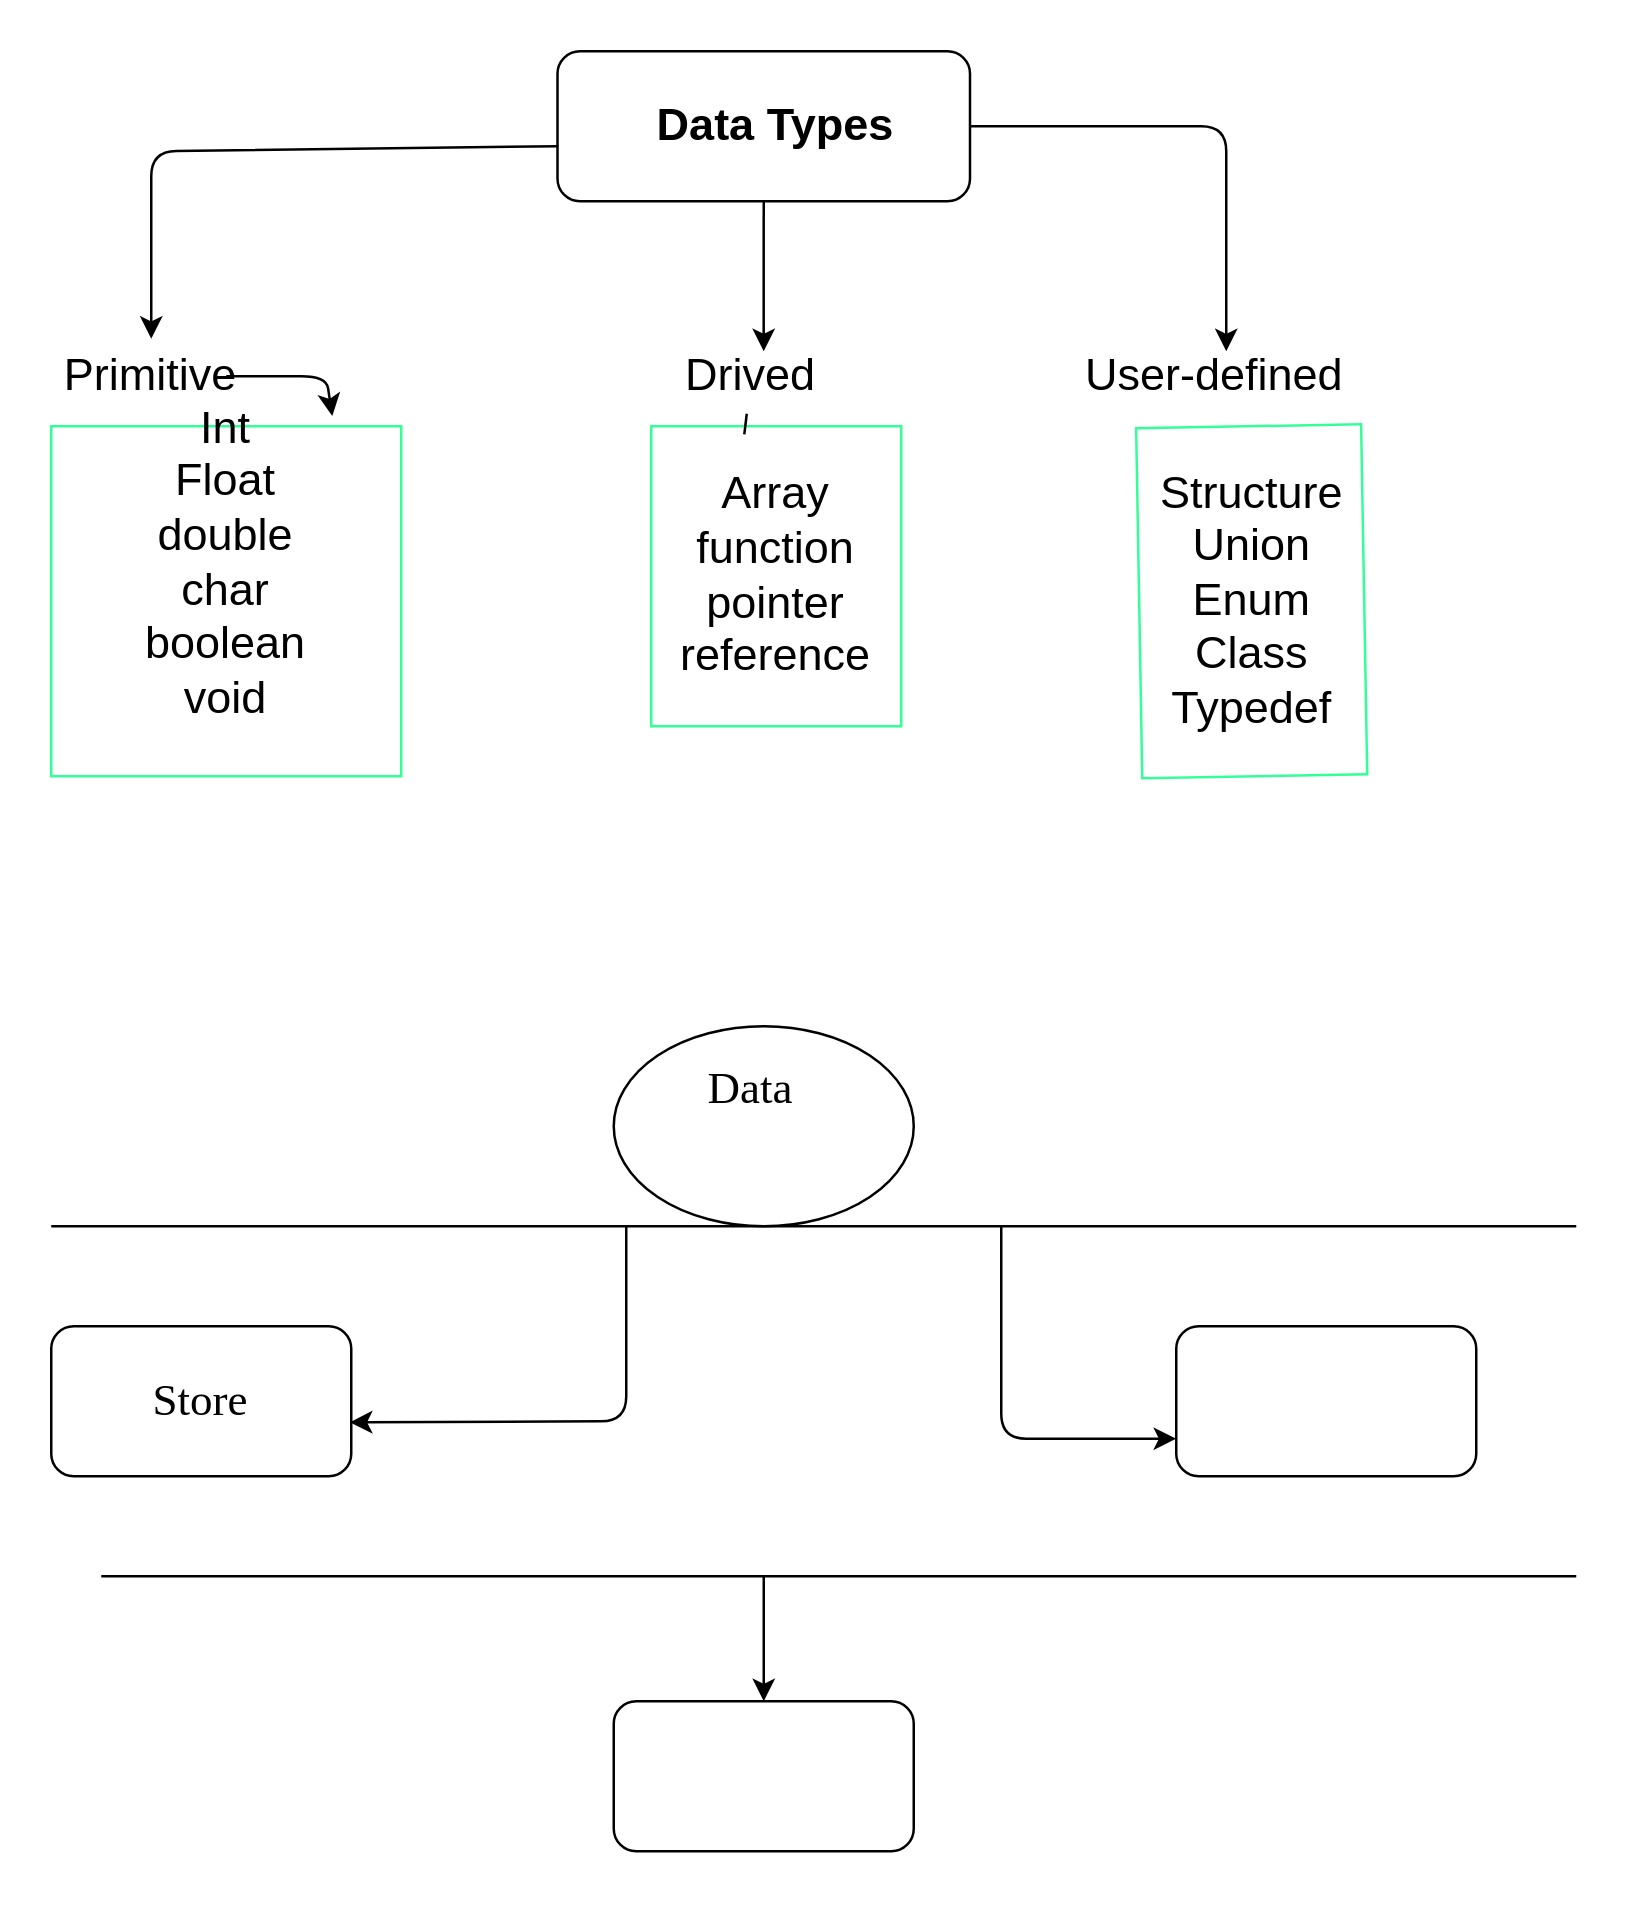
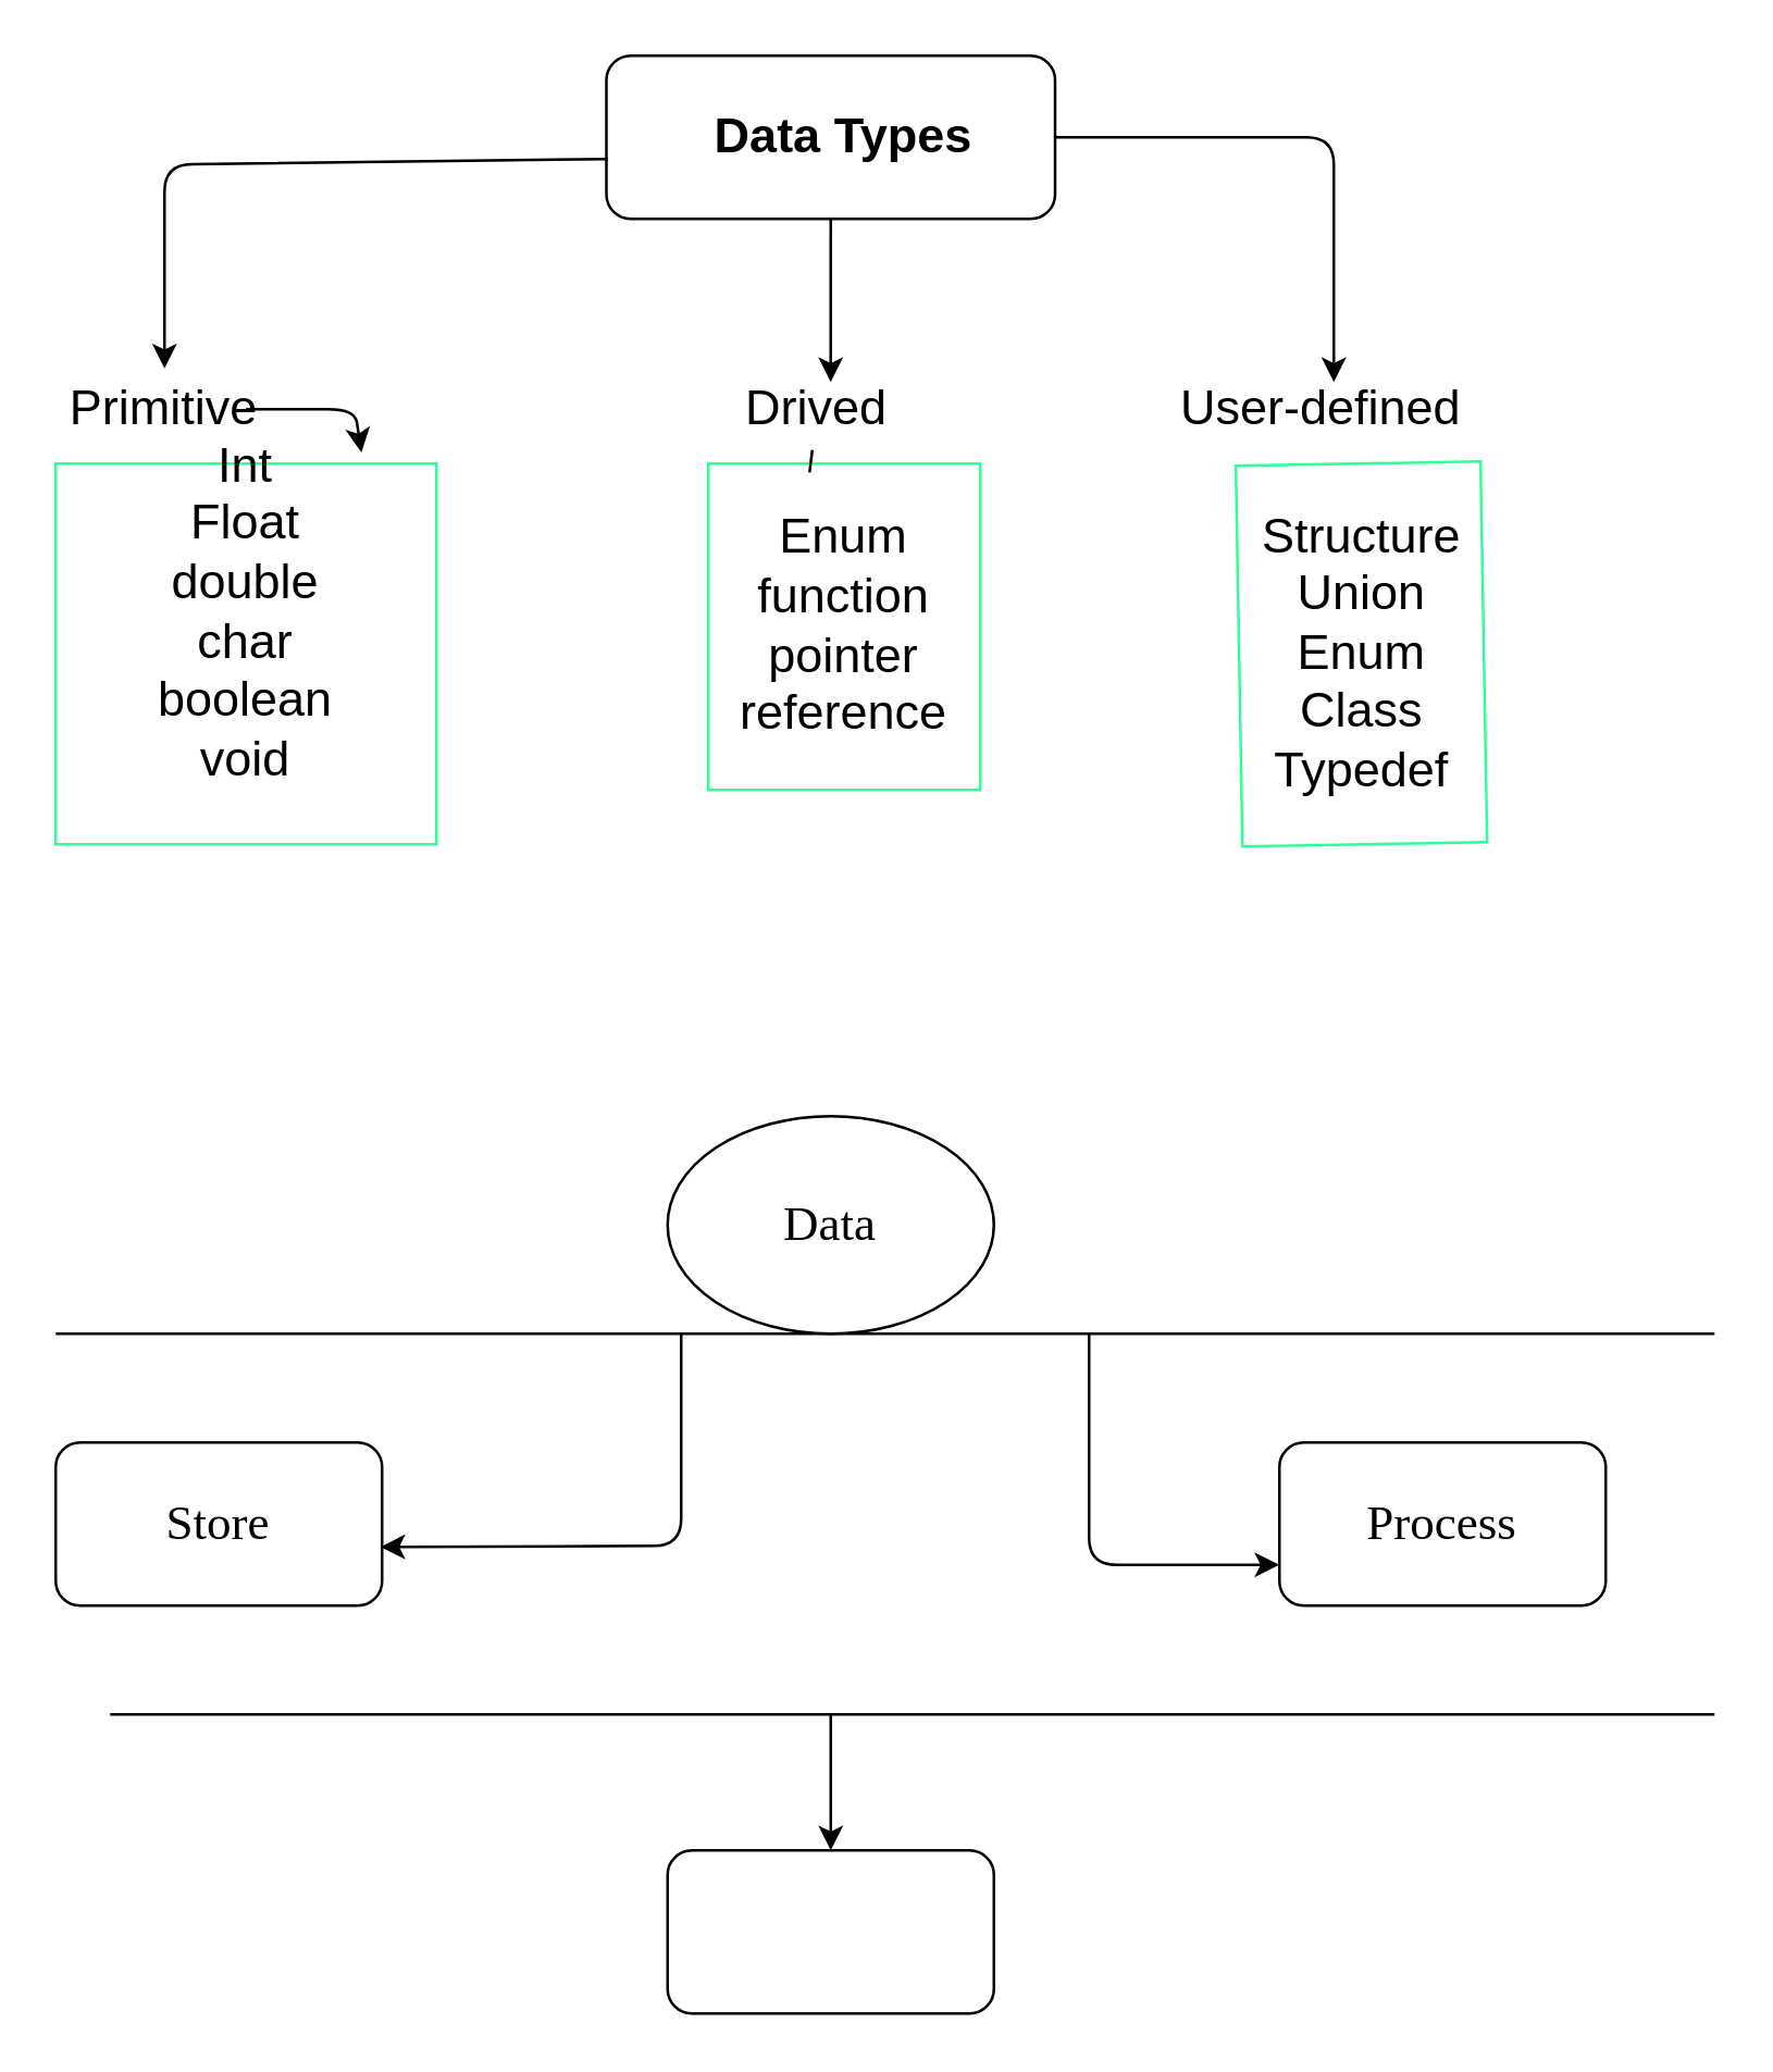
- <mxCell id="15" value="Array&lt;br&gt;function&lt;br&gt;pointer&lt;br&gt;reference" style="text;strokeColor=none;align=center;fillColor=none;html=1;verticalAlign=middle;whiteSpace=wrap;rounded=0;shadow=0;fontSize=18;" parent="1" vertex="1"><mxGeometry x="265" y="175" width="90" height="110" as="geometry" /></mxCell>
+ <mxCell id="15" value="Enum&lt;br&gt;function&lt;br&gt;pointer&lt;br&gt;reference" style="text;strokeColor=none;align=center;fillColor=none;html=1;verticalAlign=middle;whiteSpace=wrap;rounded=0;shadow=0;fontSize=18;" parent="1" vertex="1"><mxGeometry x="265" y="175" width="90" height="110" as="geometry" /></mxCell>
- <mxCell id="20" value="&lt;font face=&quot;Comic Sans MS&quot; style=&quot;font-size: 18px;&quot;&gt;Data&lt;/font&gt;" style="text;strokeColor=none;align=center;fillColor=none;html=1;verticalAlign=middle;whiteSpace=wrap;rounded=0;" vertex="1" parent="1"><mxGeometry x="270" y="420" width="60" height="30" as="geometry" /></mxCell>
+ <mxCell id="20" value="&lt;font face=&quot;Comic Sans MS&quot; style=&quot;font-size: 18px;&quot;&gt;Data&lt;/font&gt;" style="text;strokeColor=none;align=center;fillColor=none;html=1;verticalAlign=middle;whiteSpace=wrap;rounded=0;" vertex="1" parent="1"><mxGeometry x="275" y="435" width="60" height="30" as="geometry" /></mxCell>
+ <mxCell id="25" value="Process" style="text;strokeColor=none;align=center;fillColor=none;html=1;verticalAlign=middle;whiteSpace=wrap;rounded=0;fontFamily=Comic Sans MS;fontSize=18;" vertex="1" parent="1"><mxGeometry x="500" y="545" width="60" height="30" as="geometry" /></mxCell>
